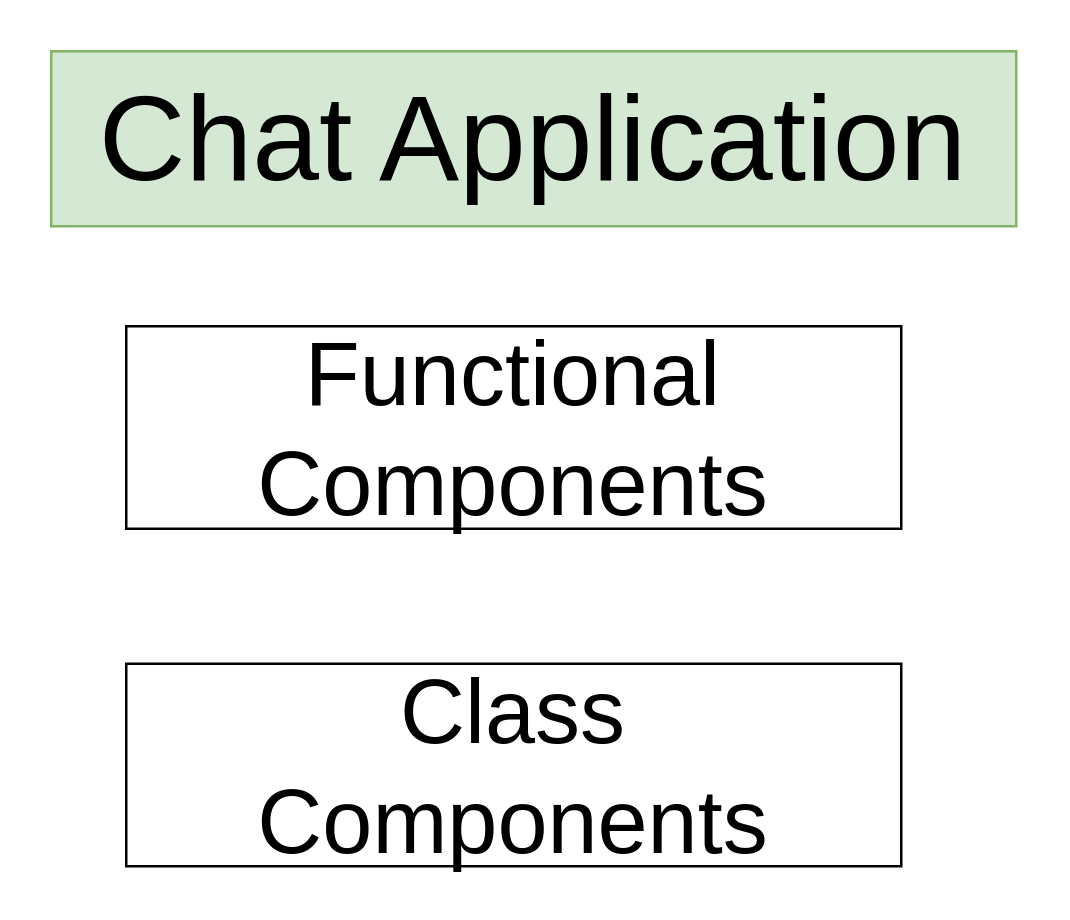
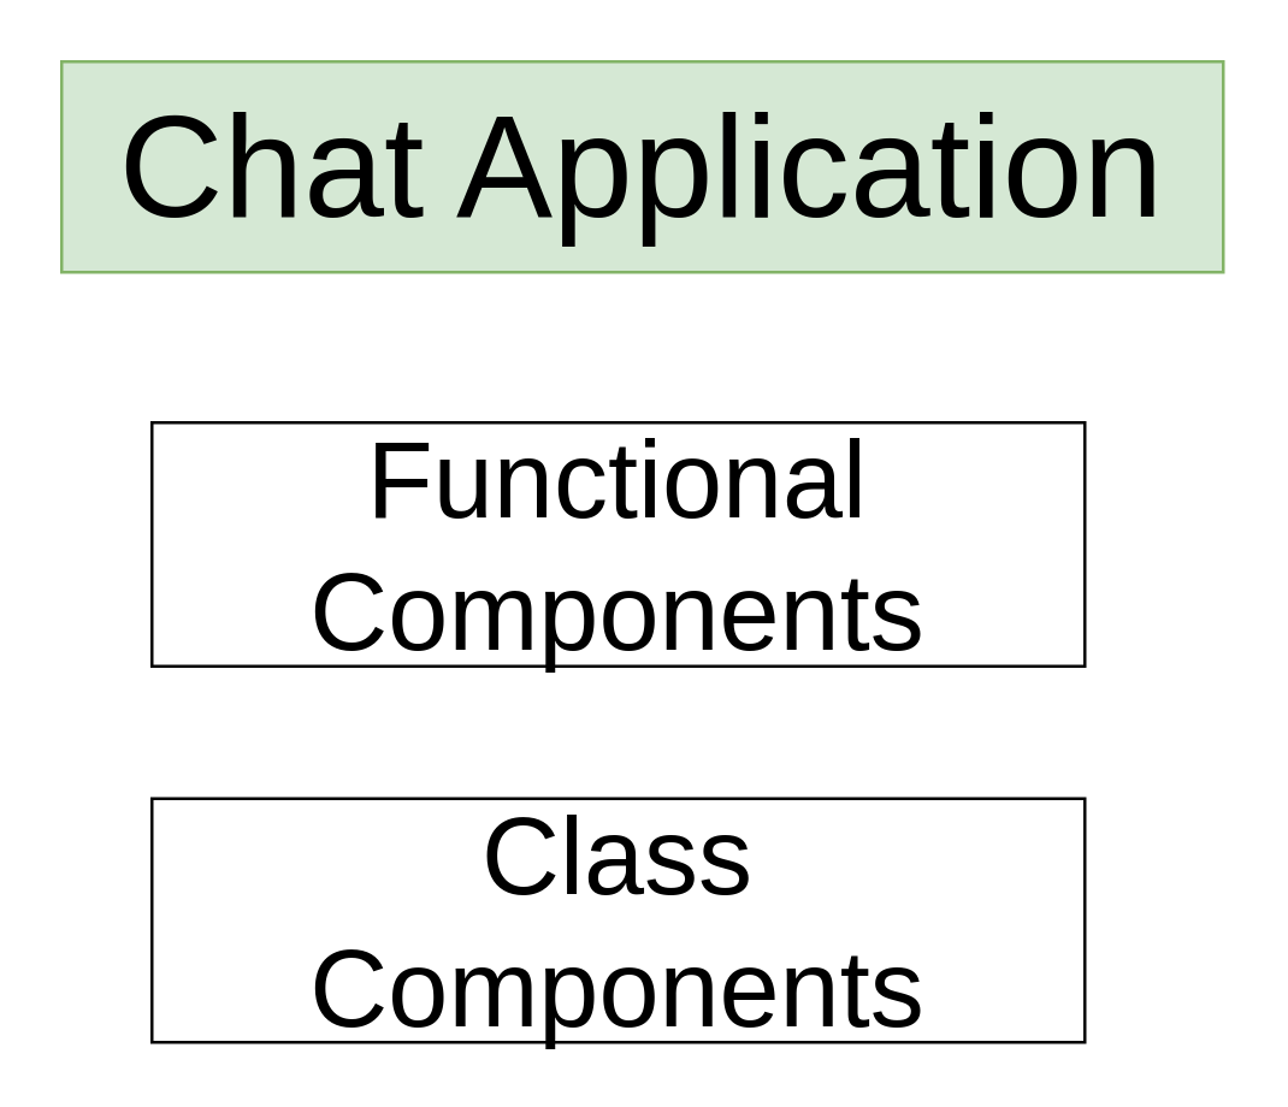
- <mxCell id="2" value="&lt;font style=&quot;font-size: 36px&quot;&gt;Functional&lt;br&gt;Components&lt;br&gt;&lt;/font&gt;" style="rounded=0;whiteSpace=wrap;html=1;" parent="1" vertex="1"><mxGeometry x="50" y="130" width="310" height="81" as="geometry" /></mxCell>
+ <mxCell id="2" value="&lt;font style=&quot;font-size: 36px&quot;&gt;Functional&lt;br&gt;Components&lt;br&gt;&lt;/font&gt;" style="rounded=0;whiteSpace=wrap;html=1;" parent="1" vertex="1"><mxGeometry x="50" y="140" width="310" height="81" as="geometry" /></mxCell>
